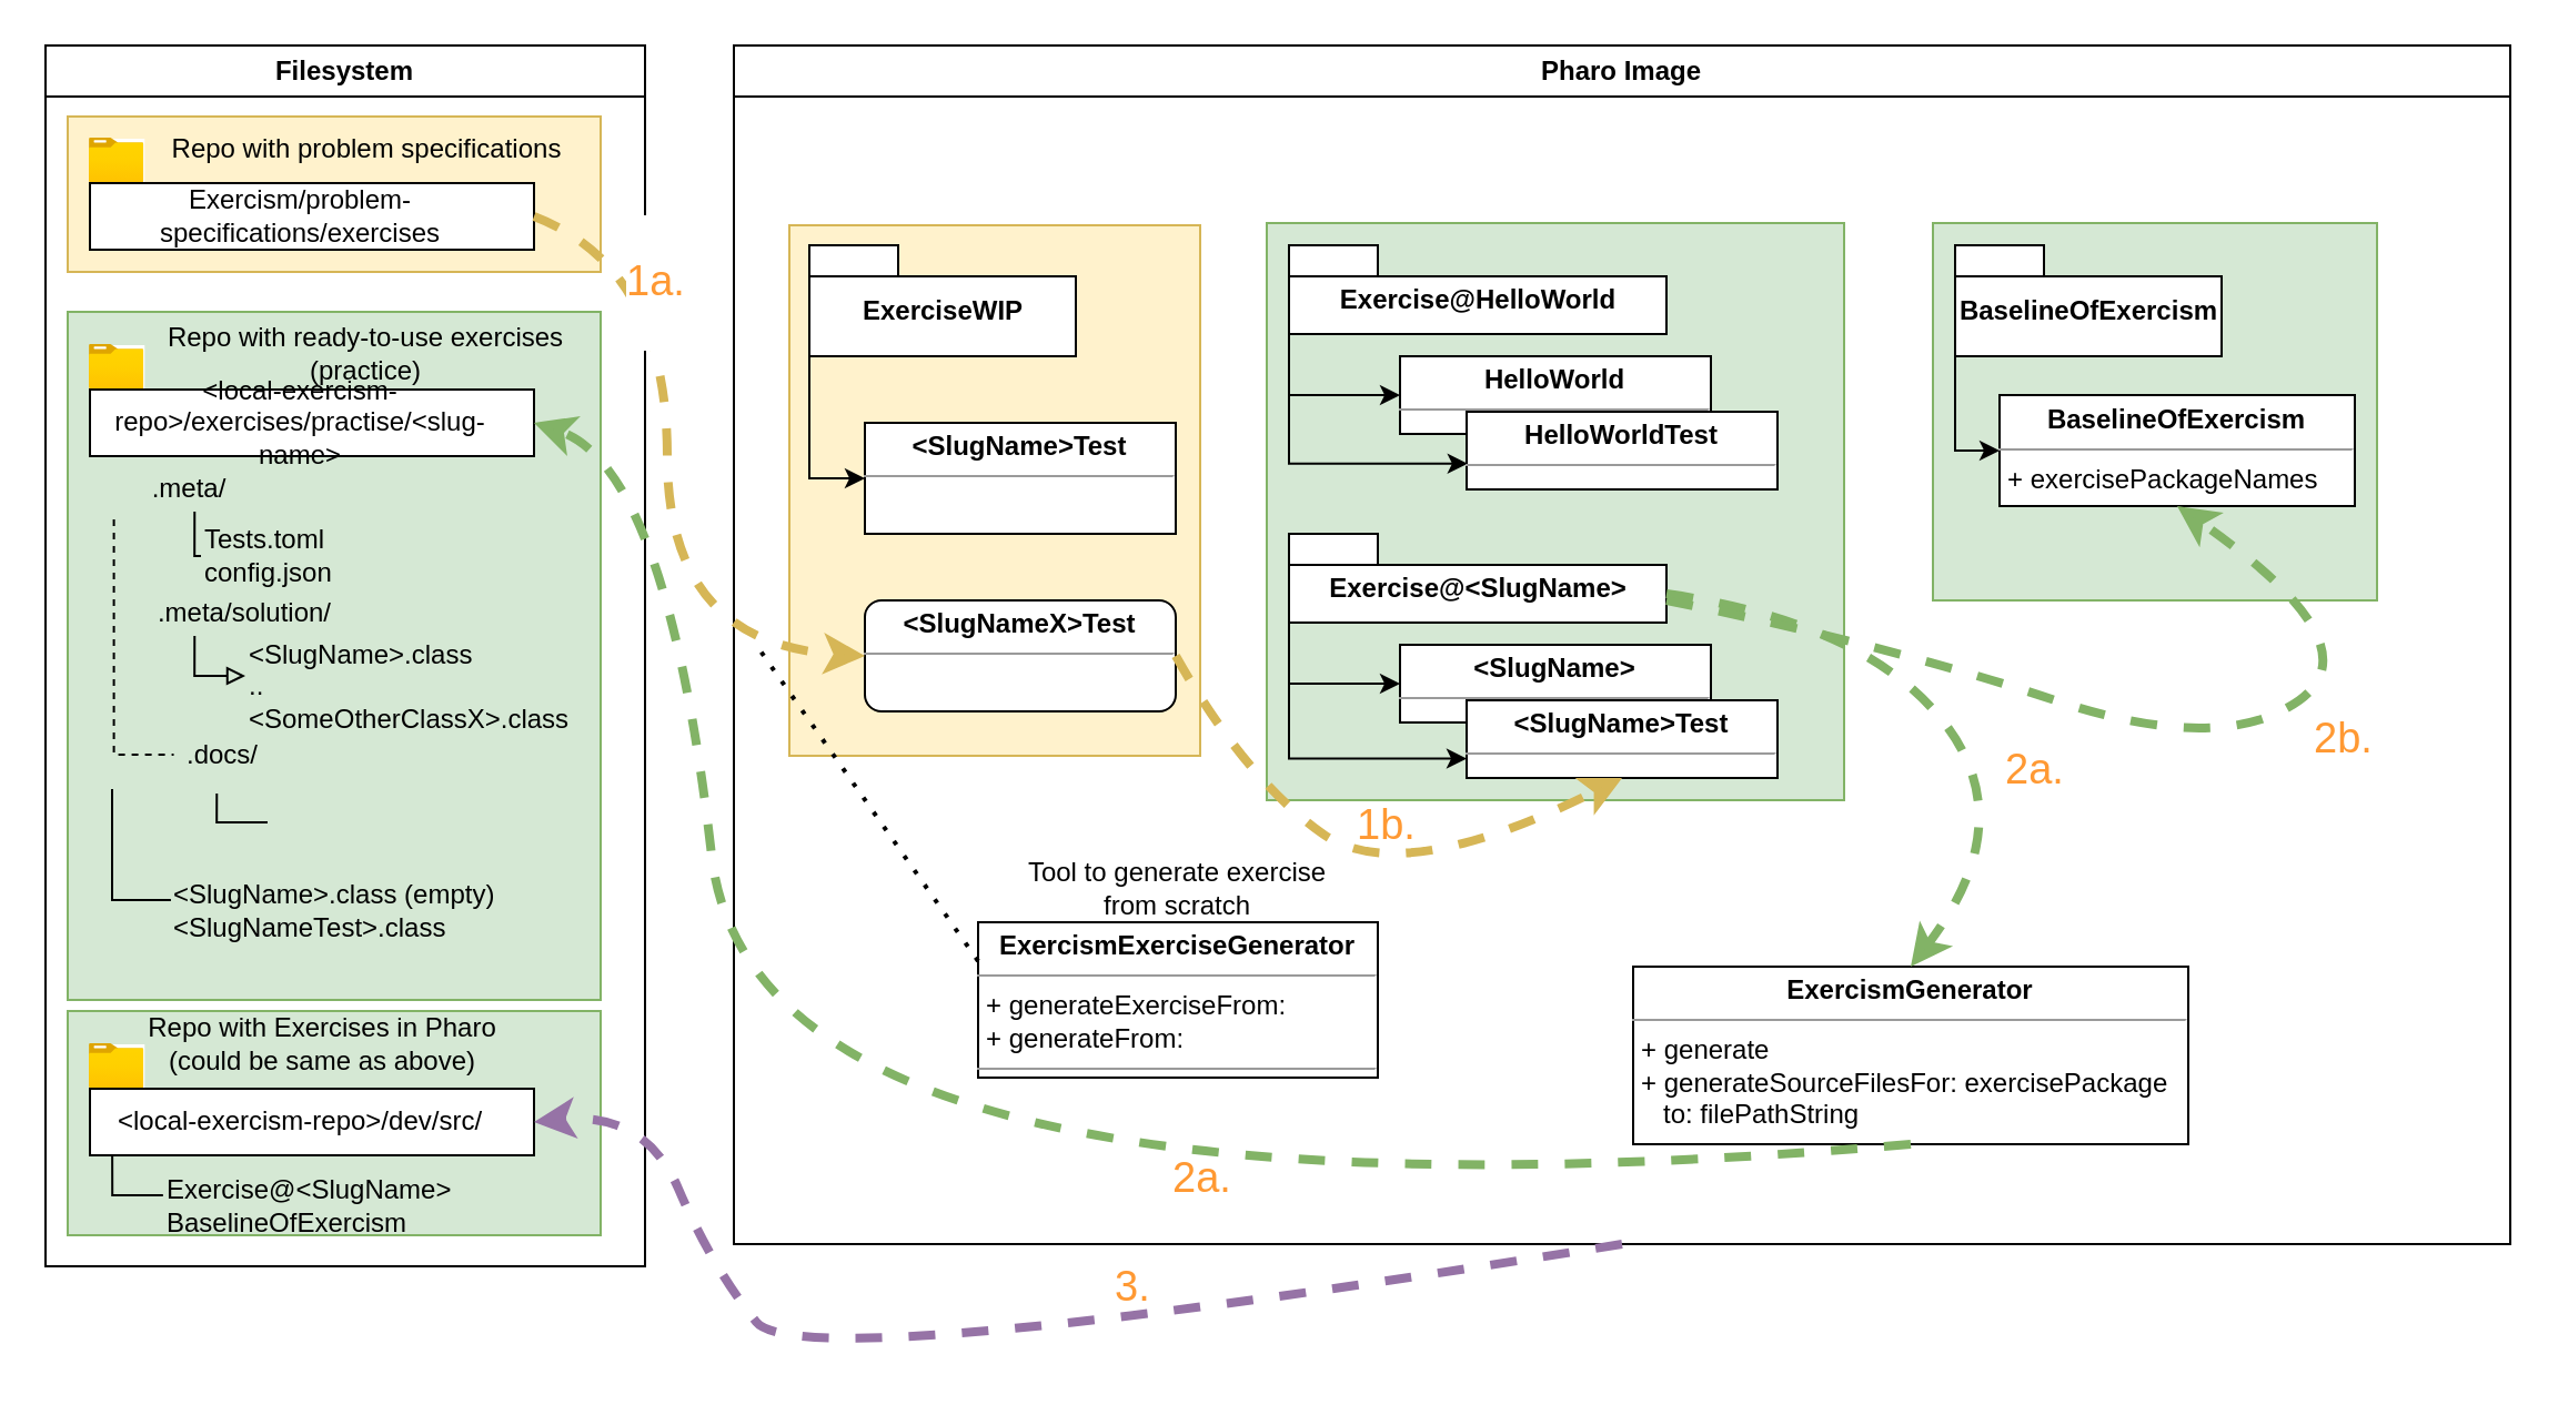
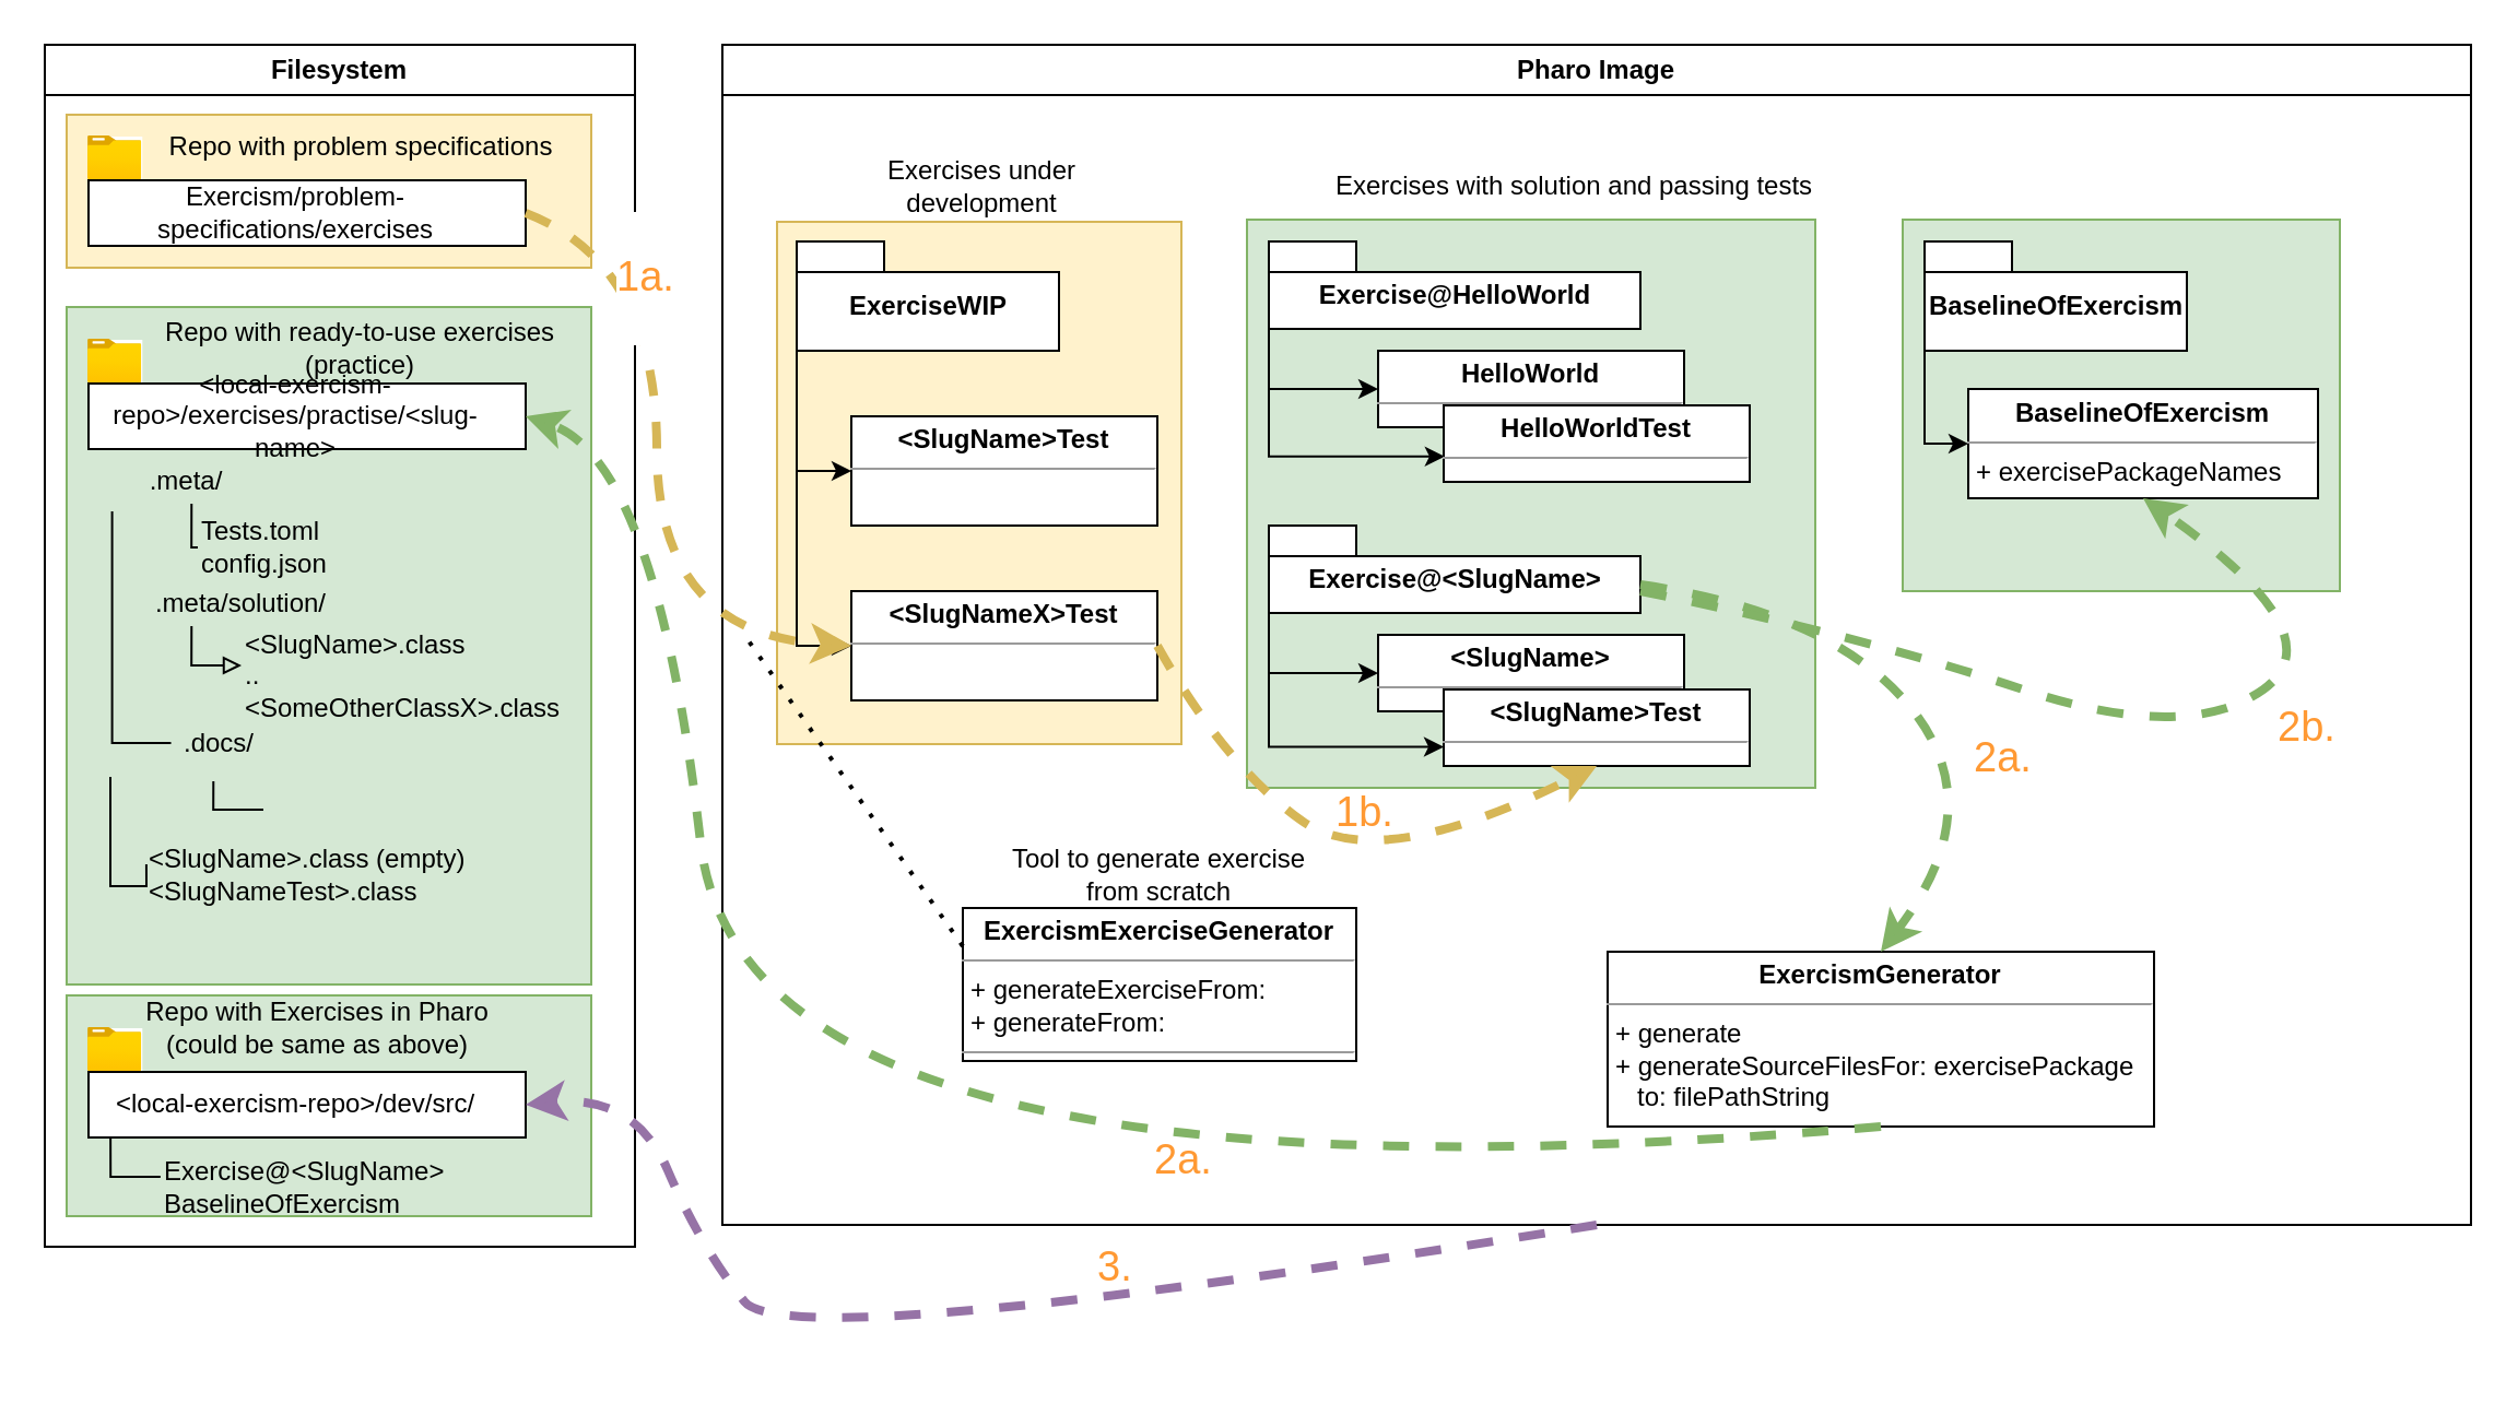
+ <mxCell id="39" value="Exercises under development" style="text;html=1;strokeColor=none;fillColor=none;align=center;verticalAlign=middle;whiteSpace=wrap;rounded=0;" vertex="1" parent="38"><mxGeometry x="39" y="50" width="160" height="30" as="geometry" /></mxCell>
+ <mxCell id="50" value="Exercises with solution and passing tests" style="text;html=1;strokeColor=none;fillColor=none;align=center;verticalAlign=middle;whiteSpace=wrap;rounded=0;" vertex="1" parent="38"><mxGeometry x="270" y="50" width="240" height="30" as="geometry" /></mxCell>
+ <mxCell id="49" style="edgeStyle=orthogonalEdgeStyle;rounded=0;orthogonalLoop=1;jettySize=auto;html=1;exitX=0;exitY=0;exitDx=0;exitDy=50;exitPerimeter=0;entryX=0;entryY=0.5;entryDx=0;entryDy=0;" edge="1" parent="44" source="45" target="48"><mxGeometry relative="1" as="geometry" /></mxCell>
- <mxCell id="48" value="&lt;p style=&quot;margin:0px;margin-top:4px;text-align:center;&quot;&gt;&lt;b&gt;&amp;lt;SlugNameX&amp;gt;Test&lt;/b&gt;&lt;br&gt;&lt;/p&gt;&lt;hr size=&quot;1&quot;&gt;&lt;div style=&quot;height:2px;&quot;&gt;&lt;/div&gt;" style="verticalAlign=top;align=left;overflow=fill;fontSize=12;fontFamily=Helvetica;html=1;rounded=1;" vertex="1" parent="44"><mxGeometry x="25" y="160" width="140" height="50" as="geometry" /></mxCell>
+ <mxCell id="48" value="&lt;p style=&quot;margin:0px;margin-top:4px;text-align:center;&quot;&gt;&lt;b&gt;&amp;lt;SlugNameX&amp;gt;Test&lt;/b&gt;&lt;br&gt;&lt;/p&gt;&lt;hr size=&quot;1&quot;&gt;&lt;div style=&quot;height:2px;&quot;&gt;&lt;/div&gt;" style="verticalAlign=top;align=left;overflow=fill;fontSize=12;fontFamily=Helvetica;html=1;" vertex="1" parent="44"><mxGeometry x="25" y="160" width="140" height="50" as="geometry" /></mxCell>
- <mxCell id="34" value="" style="endArrow=none;html=1;rounded=0;strokeWidth=1;fontSize=19;fontColor=#FF9933;edgeStyle=orthogonalEdgeStyle;endFill=0;exitX=0.12;exitY=1.175;exitDx=0;exitDy=0;entryX=0.222;entryY=0.5;entryDx=0;entryDy=0;entryPerimeter=0;exitPerimeter=0;dashed=1;" edge="1" parent="20" target="32" source="29"><mxGeometry width="50" height="50" relative="1" as="geometry"><mxPoint x="30" y="230" as="sourcePoint" /><mxPoint x="50" y="375" as="targetPoint" /><Array as="points"><mxPoint x="31" y="210" /><mxPoint x="58" y="210" /></Array></mxGeometry></mxCell>
+ <mxCell id="34" value="" style="endArrow=none;html=1;rounded=0;strokeWidth=1;fontSize=19;fontColor=#FF9933;edgeStyle=orthogonalEdgeStyle;endFill=0;exitX=0.12;exitY=1.175;exitDx=0;exitDy=0;entryX=0.222;entryY=0.5;entryDx=0;entryDy=0;entryPerimeter=0;exitPerimeter=0;" edge="1" parent="20" target="32" source="29"><mxGeometry width="50" height="50" relative="1" as="geometry"><mxPoint x="30" y="230" as="sourcePoint" /><mxPoint x="50" y="375" as="targetPoint" /><Array as="points"><mxPoint x="31" y="210" /><mxPoint x="58" y="210" /></Array></mxGeometry></mxCell>
- <mxCell id="35" value="&lt;div align=&quot;left&quot;&gt;&amp;lt;SlugName&amp;gt;.class (empty)&lt;br&gt;&lt;/div&gt;&lt;div align=&quot;left&quot;&gt;&amp;lt;SlugNameTest&amp;gt;.class&lt;br&gt;&lt;/div&gt;" style="text;html=1;strokeColor=none;fillColor=none;align=left;verticalAlign=middle;whiteSpace=wrap;rounded=0;" vertex="1" parent="20"><mxGeometry x="56.46" y="270" width="177.08" height="20" as="geometry" /></mxCell>
+ <mxCell id="35" value="&lt;div align=&quot;left&quot;&gt;&amp;lt;SlugName&amp;gt;.class (empty)&lt;br&gt;&lt;/div&gt;&lt;div align=&quot;left&quot;&gt;&amp;lt;SlugNameTest&amp;gt;.class&lt;br&gt;&lt;/div&gt;" style="text;html=1;strokeColor=none;fillColor=none;align=left;verticalAlign=middle;whiteSpace=wrap;rounded=0;" vertex="1" parent="20"><mxGeometry x="46.46" y="260" width="177.08" height="20" as="geometry" /></mxCell>
